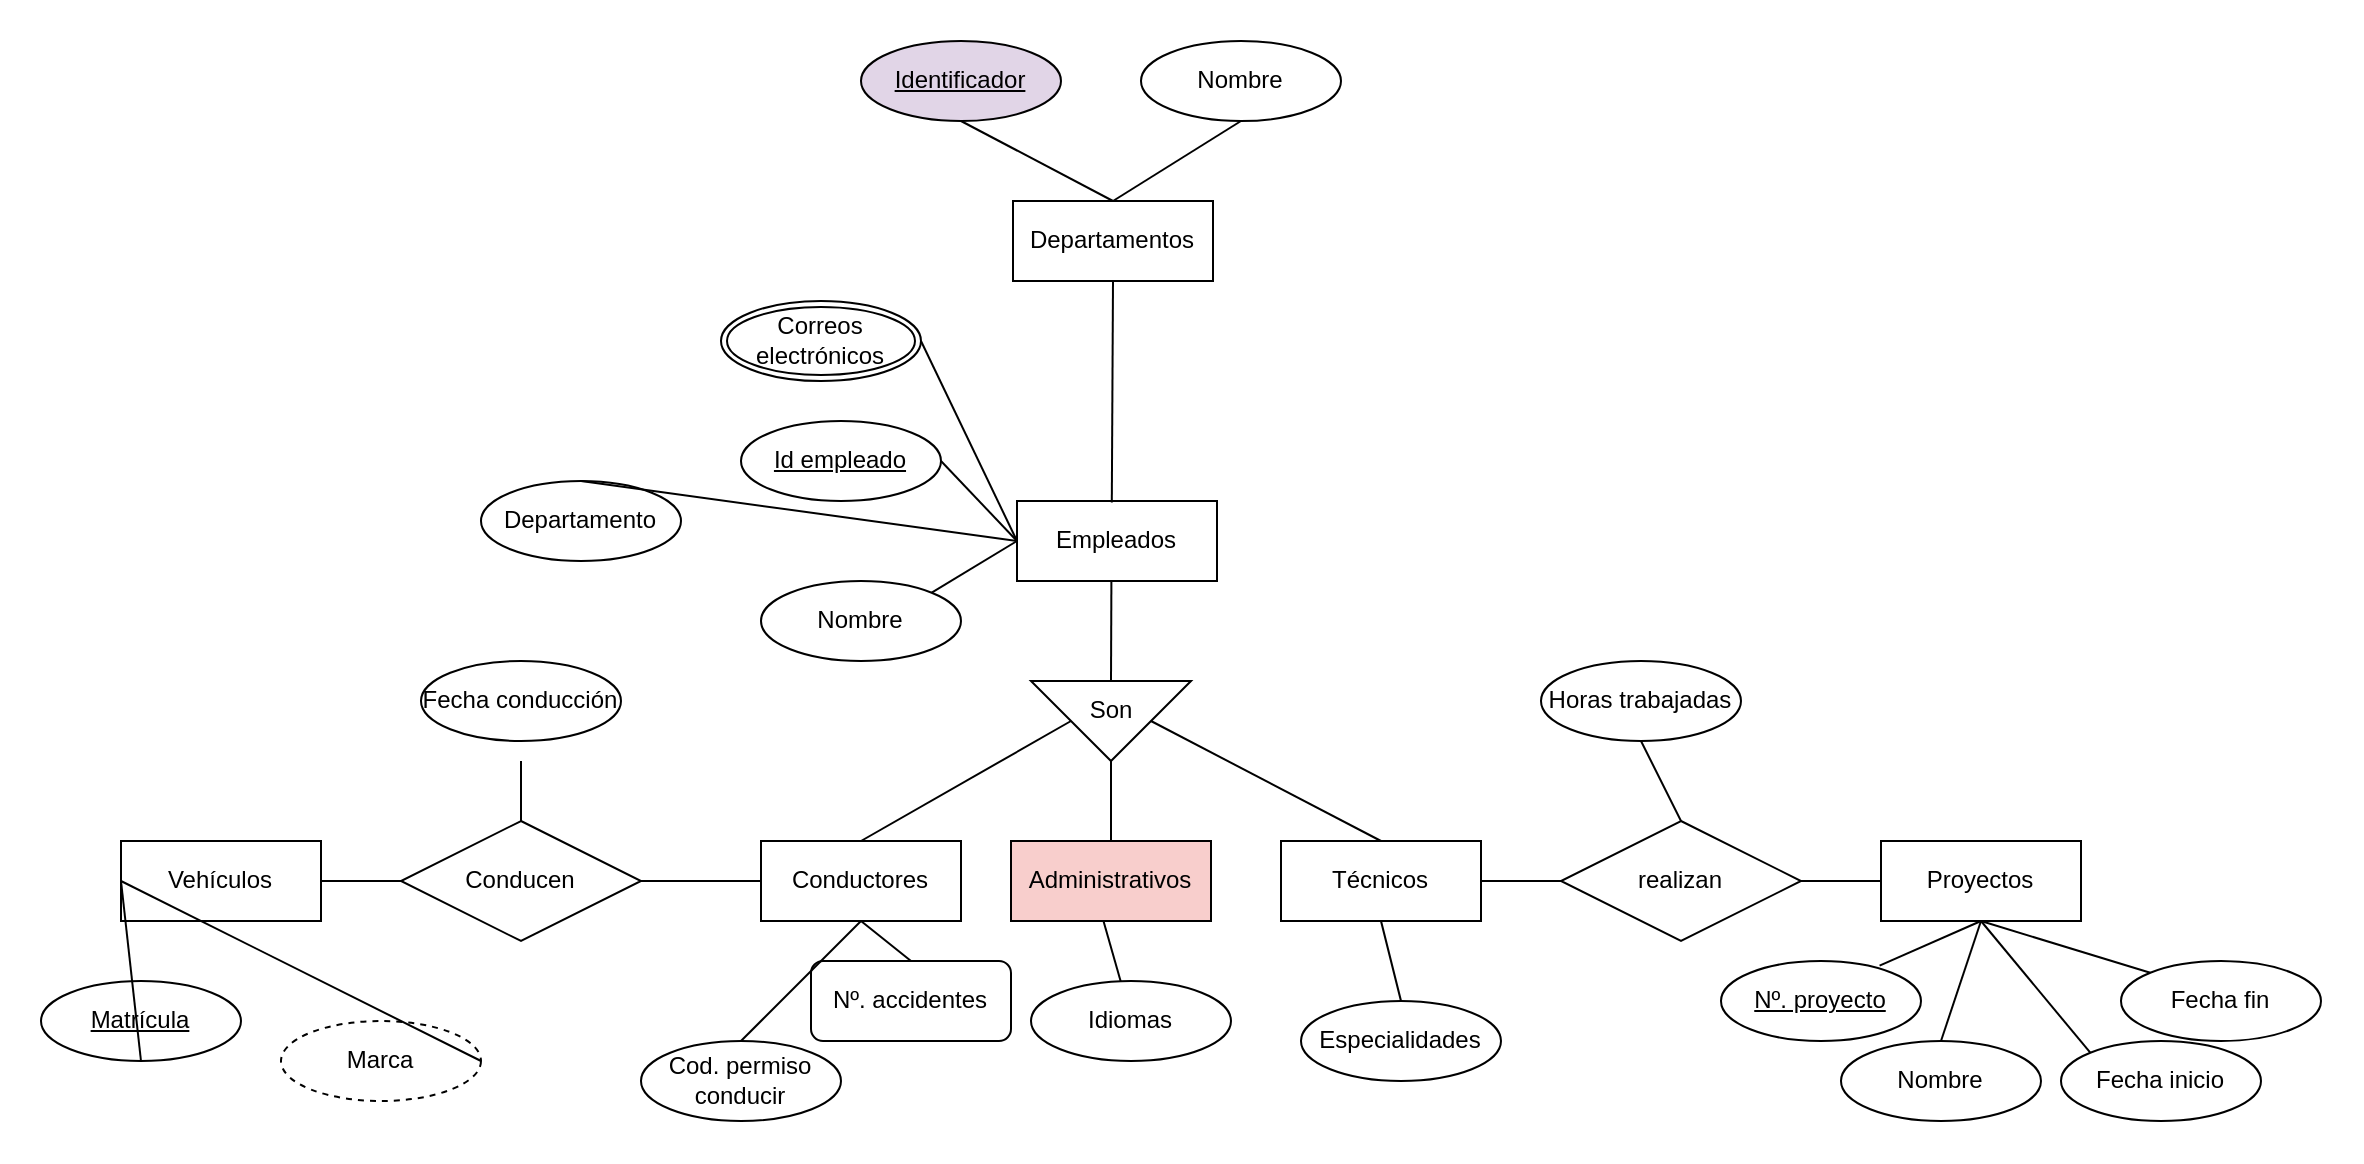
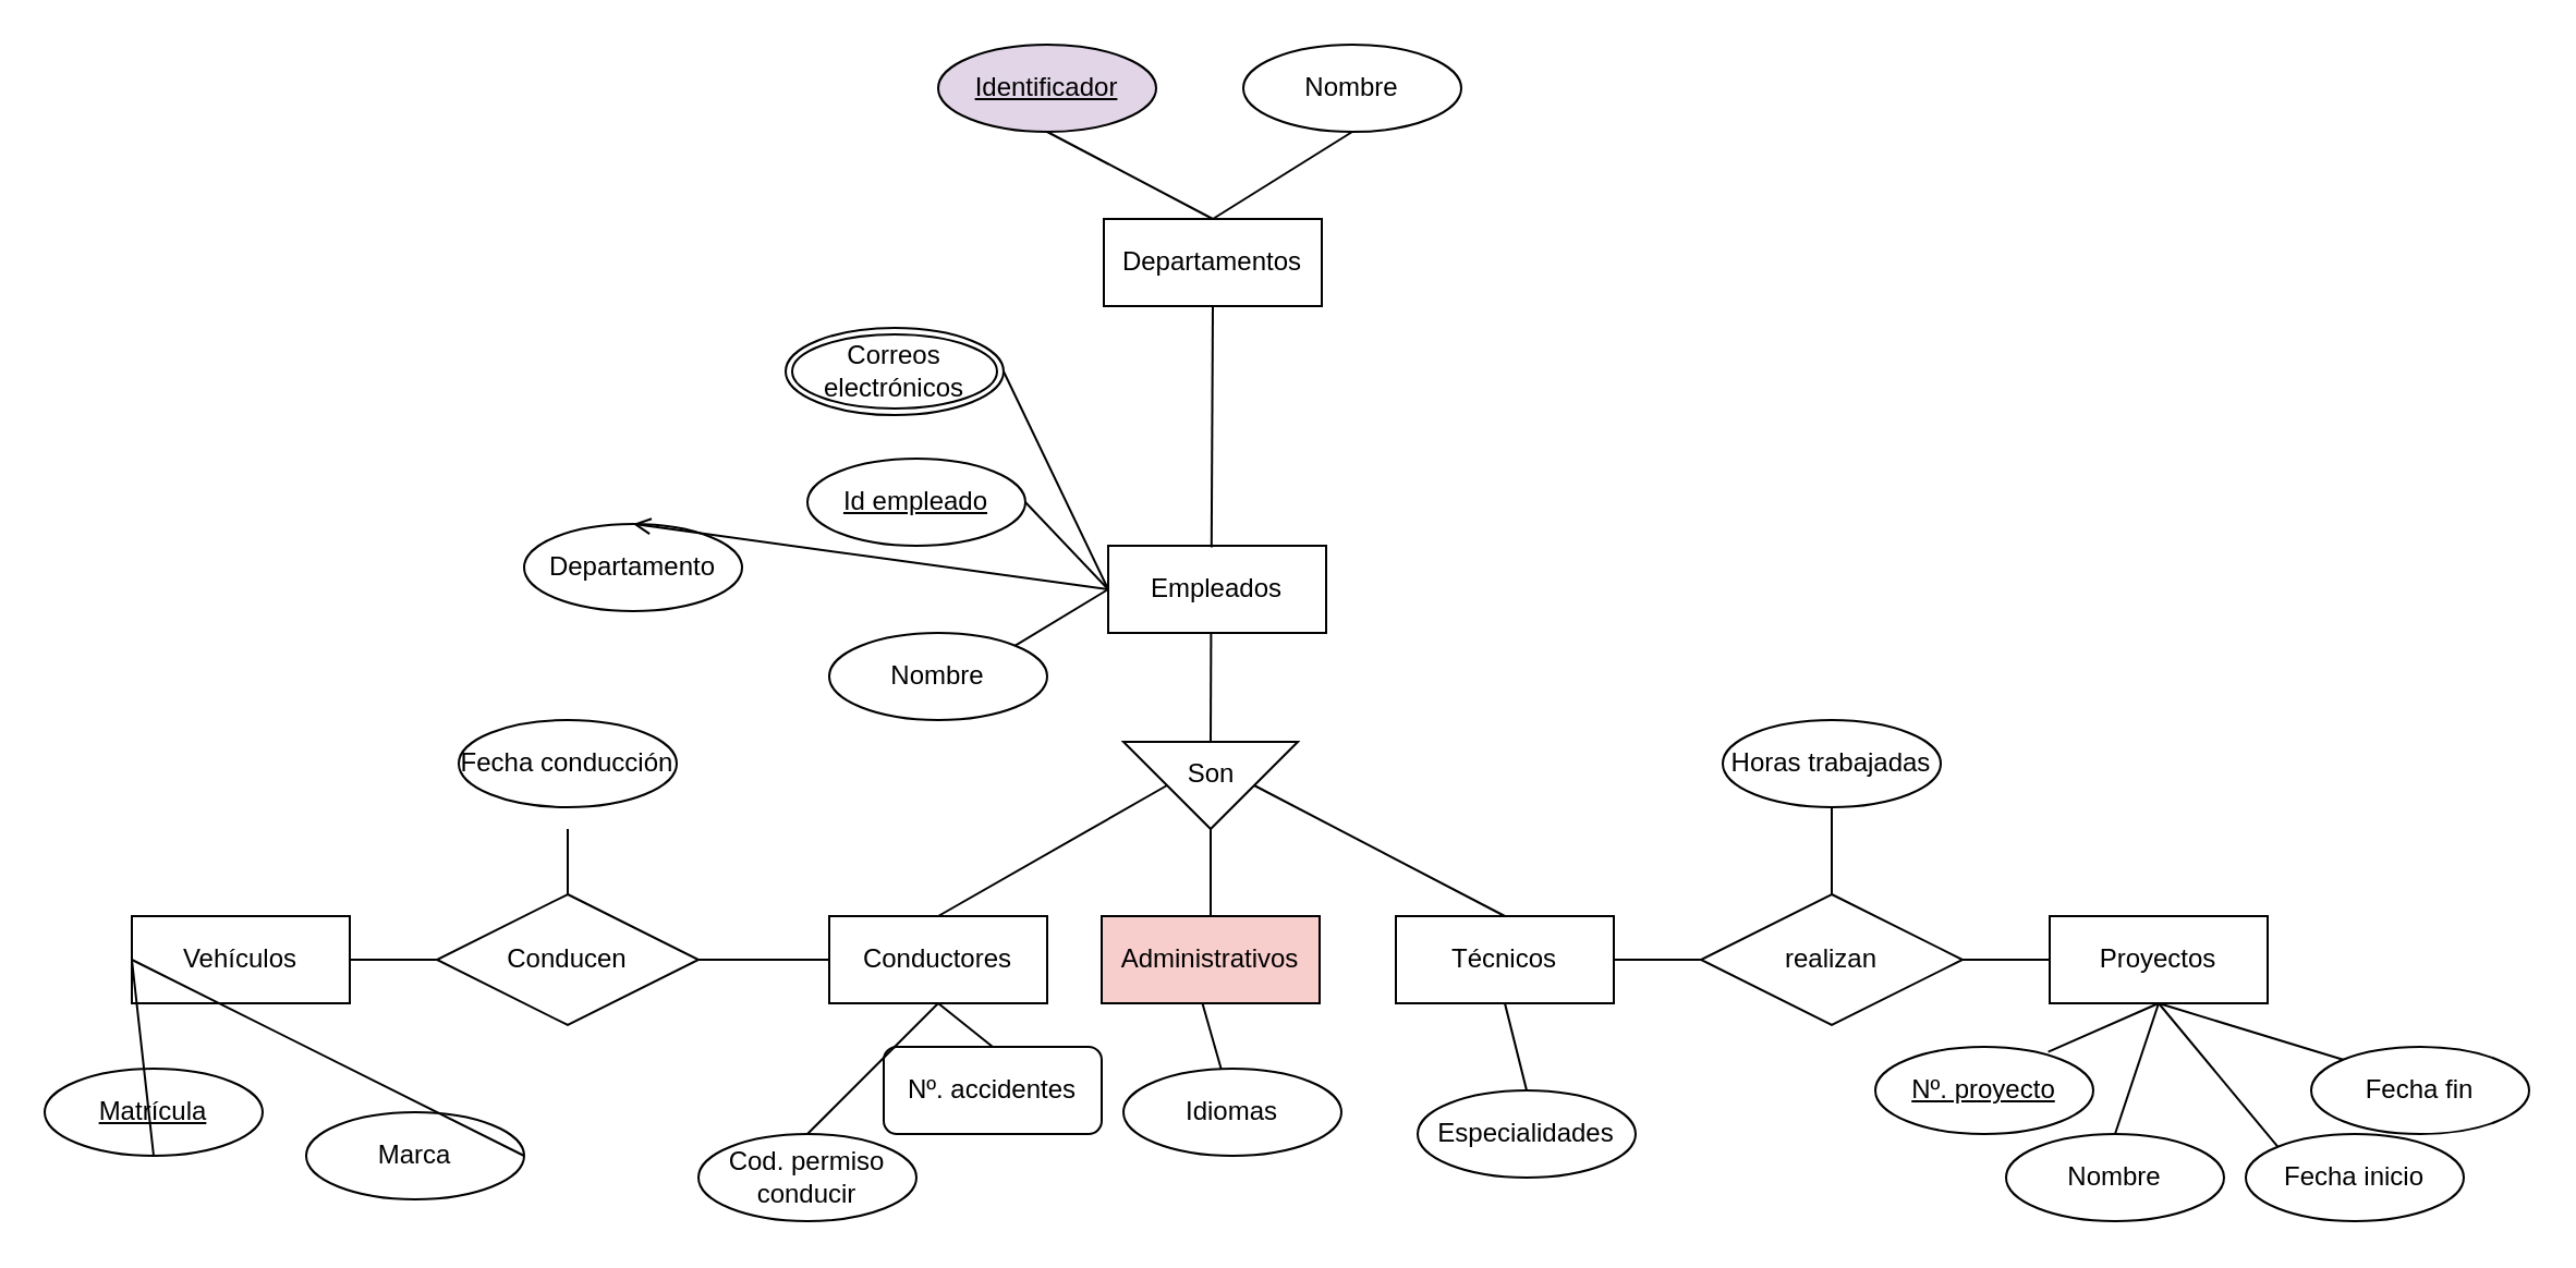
- <mxCell id="15" value="" style="endArrow=none;html=1;rounded=0;entryX=0.5;entryY=0;entryDx=0;entryDy=0;exitX=0;exitY=0.5;exitDx=0;exitDy=0;" edge="1" parent="1" source="7" target="11"><mxGeometry relative="1" as="geometry"><mxPoint x="480" y="240" as="sourcePoint" /><mxPoint x="640" y="240" as="targetPoint" /></mxGeometry></mxCell>
+ <mxCell id="15" value="" style="endArrow=open;html=1;rounded=0;entryX=0.5;entryY=0;entryDx=0;entryDy=0;exitX=0;exitY=0.5;exitDx=0;exitDy=0;" edge="1" parent="1" source="7" target="11"><mxGeometry relative="1" as="geometry"><mxPoint x="480" y="240" as="sourcePoint" /><mxPoint x="640" y="240" as="targetPoint" /></mxGeometry></mxCell>
- <mxCell id="54" value="Horas trabajadas" style="ellipse;whiteSpace=wrap;html=1;align=center;" vertex="1" parent="1"><mxGeometry x="770" y="330" width="100" height="40" as="geometry" /></mxCell>
+ <mxCell id="54" value="Horas trabajadas" style="ellipse;whiteSpace=wrap;html=1;align=center;" vertex="1" parent="1"><mxGeometry x="790" y="330" width="100" height="40" as="geometry" /></mxCell>
- <mxCell id="35" value="Marca" style="ellipse;whiteSpace=wrap;html=1;align=center;dashed=1;" vertex="1" parent="1"><mxGeometry x="140" y="510" width="100" height="40" as="geometry" /></mxCell>
+ <mxCell id="35" value="Marca" style="ellipse;whiteSpace=wrap;html=1;align=center;" vertex="1" parent="1"><mxGeometry x="140" y="510" width="100" height="40" as="geometry" /></mxCell>
